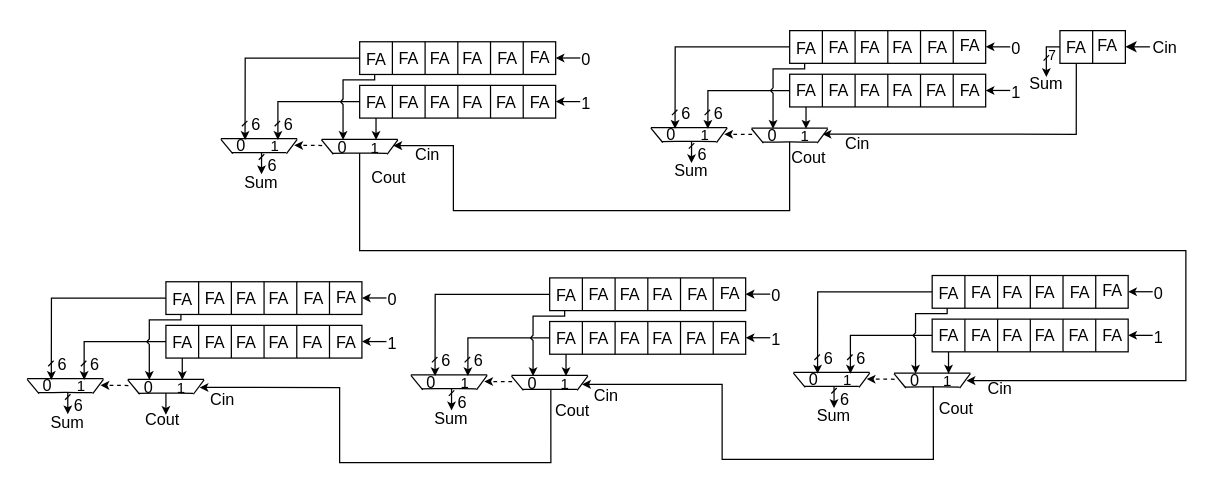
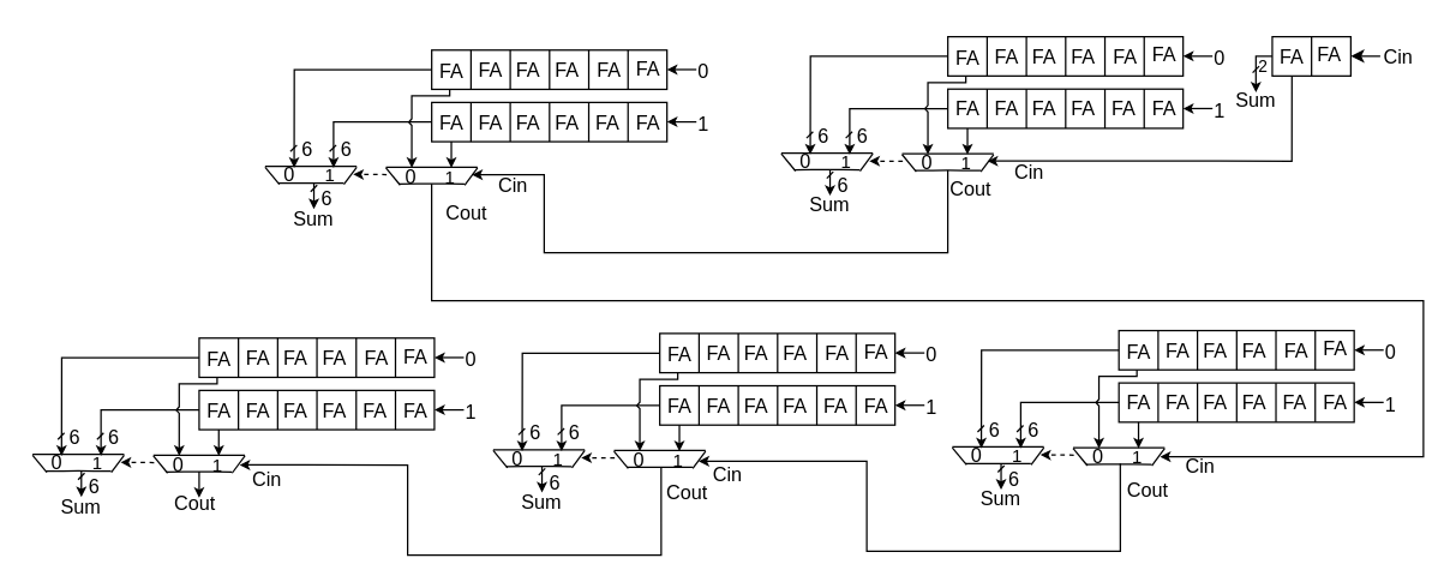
- <mxCell id="47" value="&lt;font style=&quot;font-size: 11px ; font-weight: normal&quot;&gt;7&lt;/font&gt;" style="text;html=1;align=center;verticalAlign=middle;resizable=0;points=[];autosize=1;fontStyle=1;fontSize=18;" vertex="1" parent="1"><mxGeometry x="831.995" y="27.088" width="18" height="30" as="geometry" /></mxCell>
+ <mxCell id="47" value="&lt;font style=&quot;font-size: 11px ; font-weight: normal&quot;&gt;2&lt;/font&gt;" style="text;html=1;align=center;verticalAlign=middle;resizable=0;points=[];autosize=1;fontStyle=1;fontSize=18;" vertex="1" parent="1"><mxGeometry x="831.995" y="27.088" width="18" height="30" as="geometry" /></mxCell>
